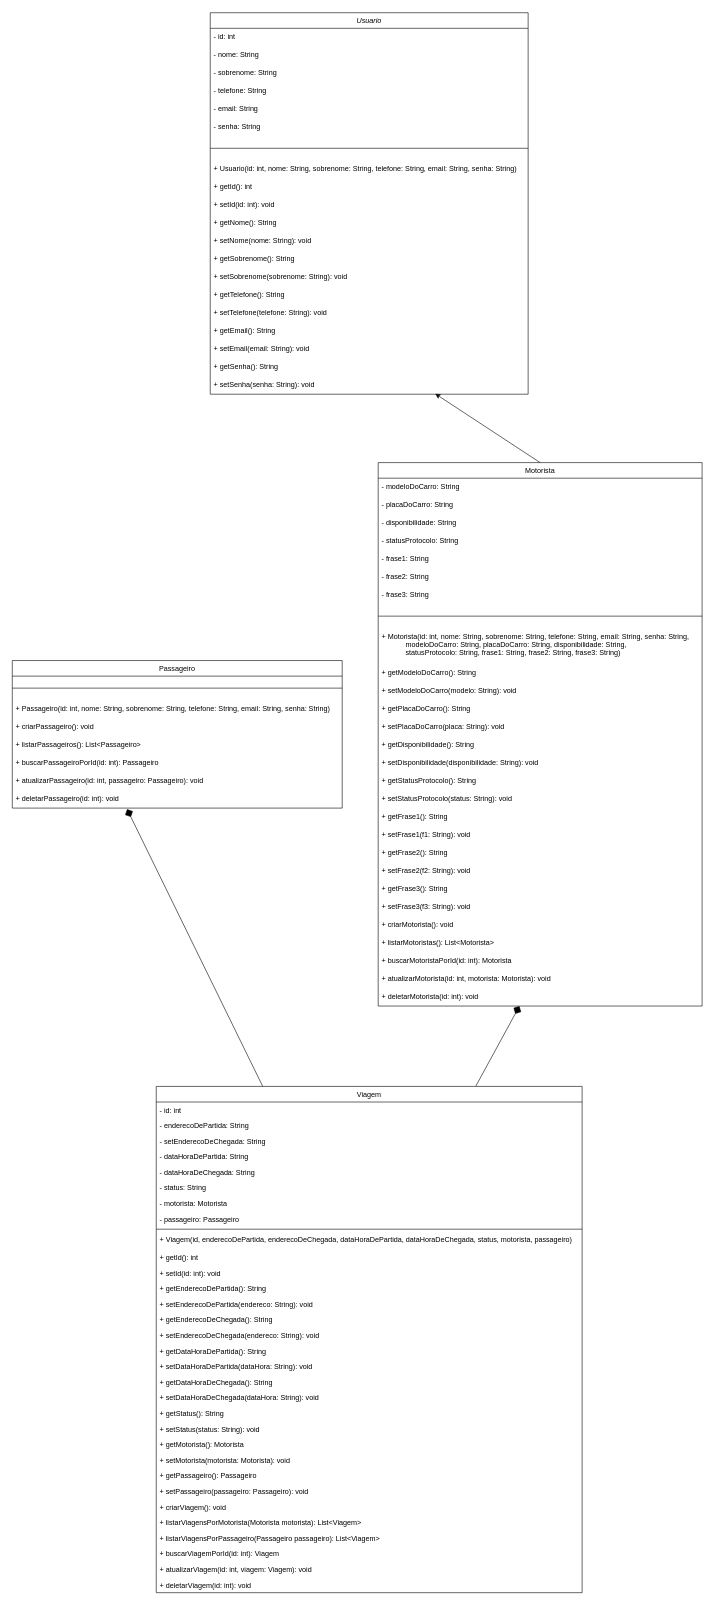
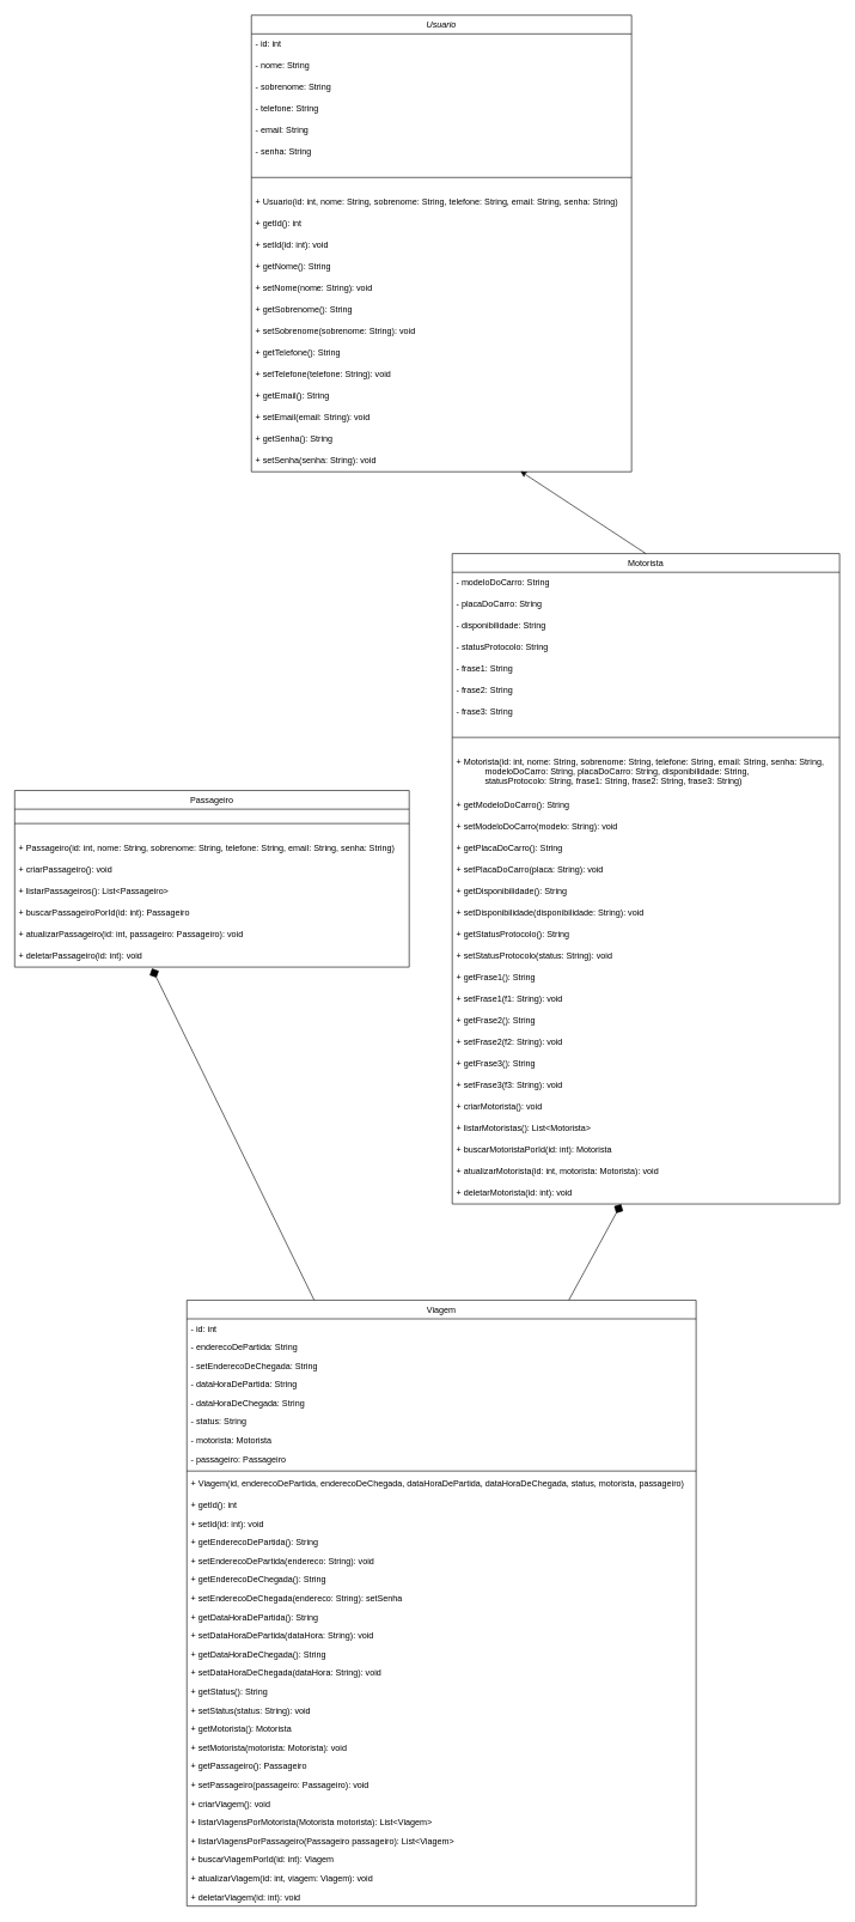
- <mxCell id="77" value="+ setEnderecoDeChegada(endereco: String): void" style="text;align=left;verticalAlign=top;spacingLeft=4;spacingRight=4;overflow=hidden;rotatable=0;points=[[0,0.5],[1,0.5]];portConstraint=eastwest;rounded=0;shadow=0;html=0;" vertex="1" parent="61"><mxGeometry y="402" width="710" height="26" as="geometry" /></mxCell>
+ <mxCell id="77" value="+ setEnderecoDeChegada(endereco: String): setSenha" style="text;align=left;verticalAlign=top;spacingLeft=4;spacingRight=4;overflow=hidden;rotatable=0;points=[[0,0.5],[1,0.5]];portConstraint=eastwest;rounded=0;shadow=0;html=0;" vertex="1" parent="61"><mxGeometry y="402" width="710" height="26" as="geometry" /></mxCell>
